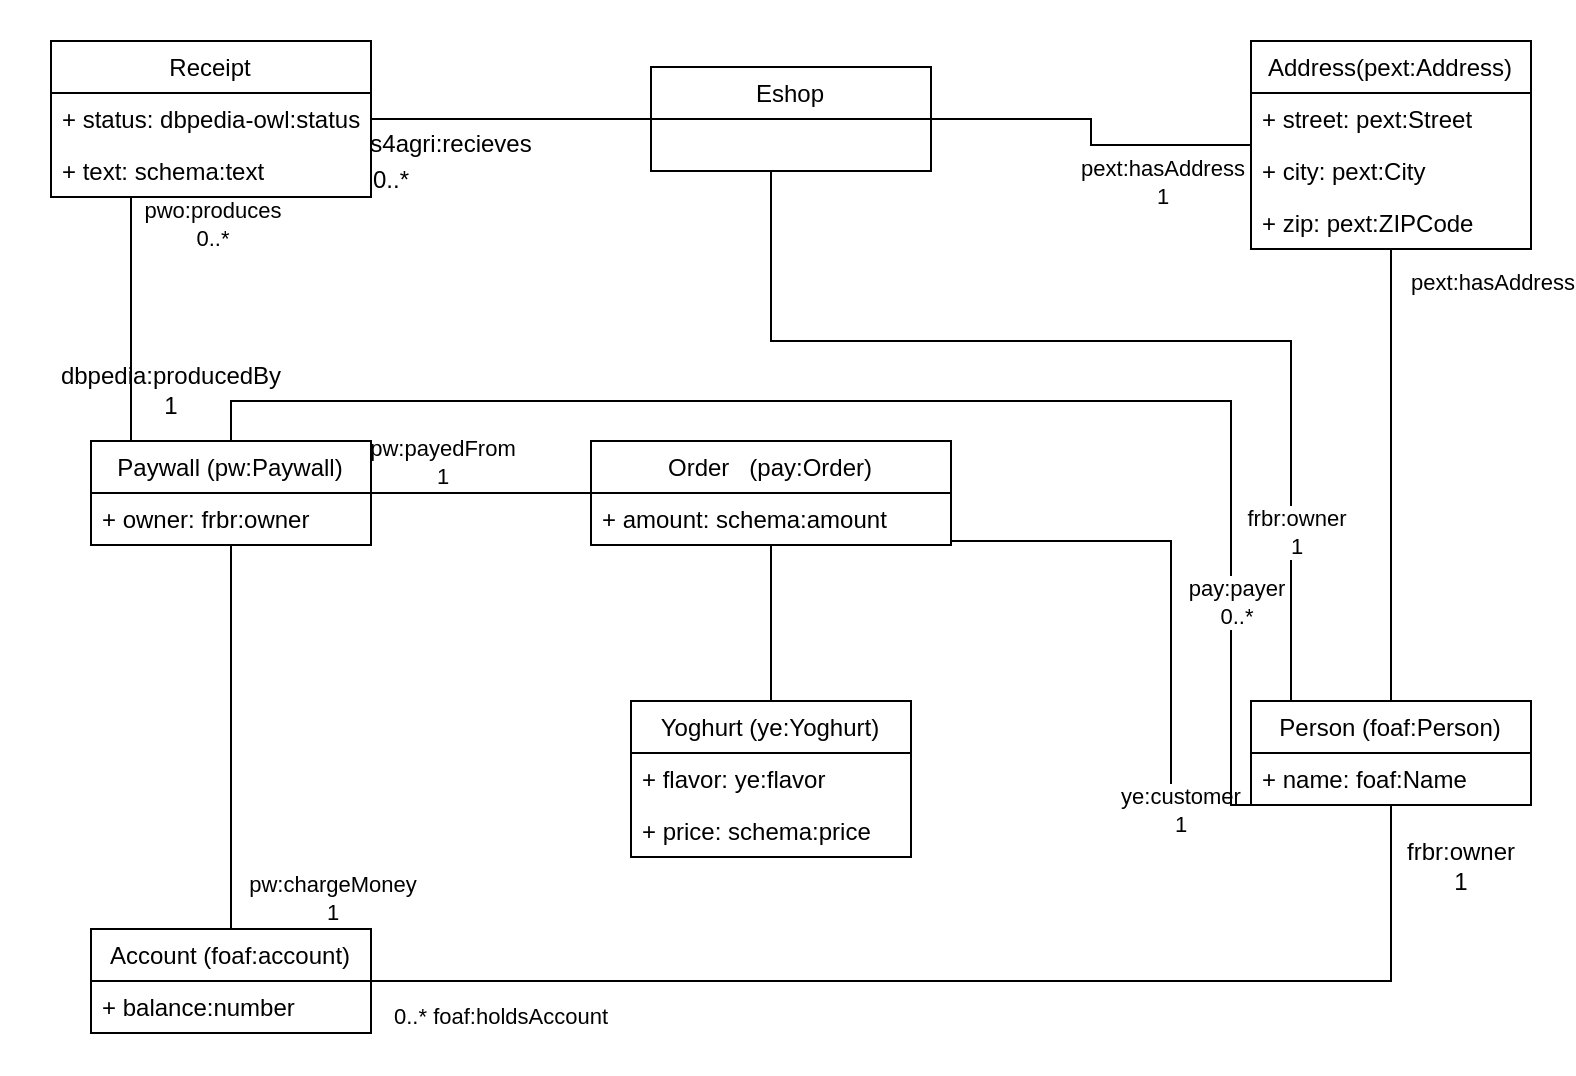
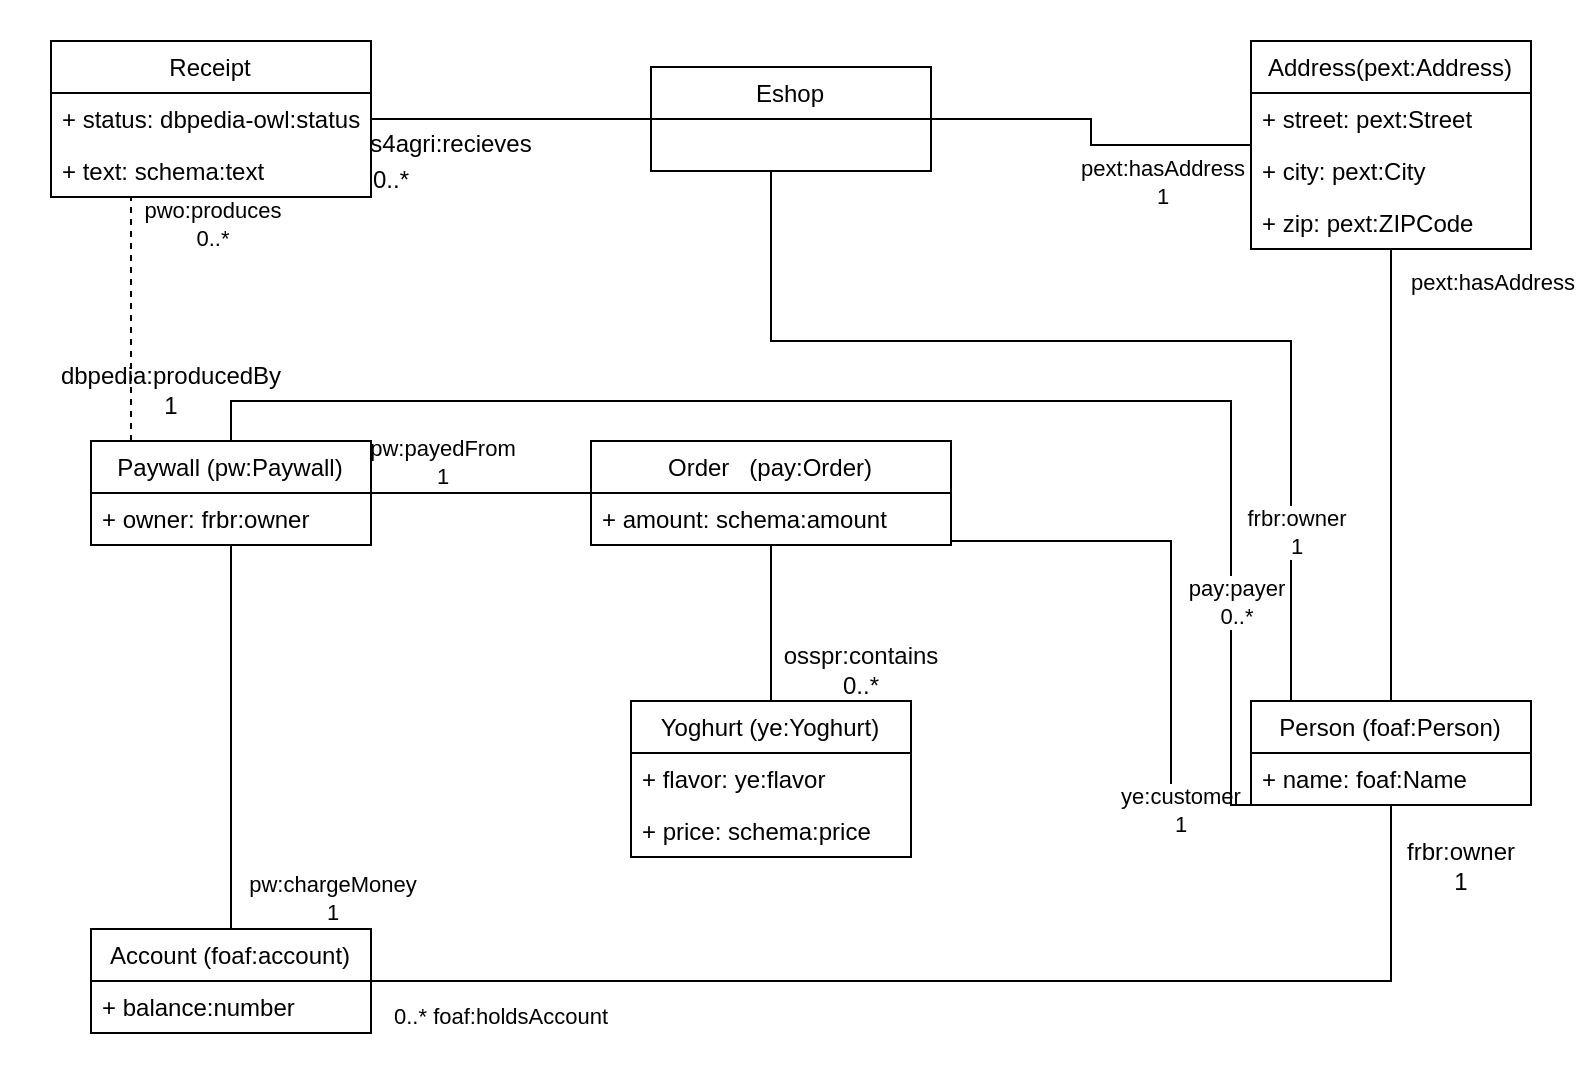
- <mxCell id="28" style="edgeStyle=orthogonalEdgeStyle;rounded=0;orthogonalLoop=1;jettySize=auto;html=1;fontColor=none;endArrow=none;endFill=0;" parent="1" source="30" target="39" edge="1"><mxGeometry relative="1" as="geometry"><Array as="points"><mxPoint x="65" y="150" /><mxPoint x="65" y="150" /></Array></mxGeometry></mxCell>
+ <mxCell id="28" style="edgeStyle=orthogonalEdgeStyle;rounded=0;orthogonalLoop=1;jettySize=auto;html=1;fontColor=none;endArrow=none;endFill=0;dashed=1;" parent="1" source="30" target="39" edge="1"><mxGeometry relative="1" as="geometry"><Array as="points"><mxPoint x="65" y="150" /><mxPoint x="65" y="150" /></Array></mxGeometry></mxCell>
+ <mxCell id="42" value="&lt;div&gt;osspr:contains&lt;/div&gt;&lt;div&gt;0..*&lt;br&gt;&lt;/div&gt;" style="text;html=1;align=center;verticalAlign=middle;resizable=0;points=[];autosize=1;strokeColor=none;fontColor=#080707;" parent="1" vertex="1"><mxGeometry x="385" y="320" width="90" height="30" as="geometry" /></mxCell>
